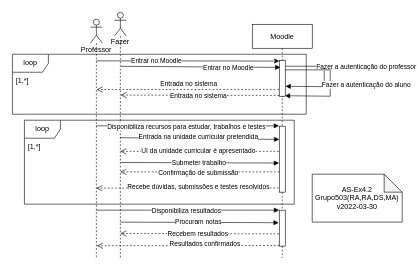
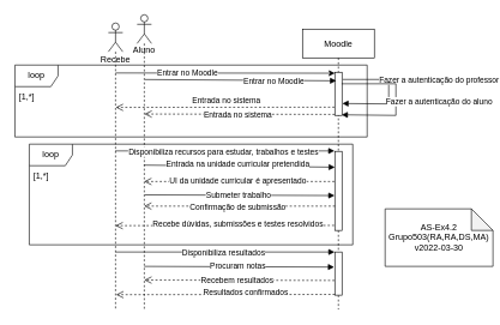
- <mxCell id="10" value="Fazer" style="shape=umlLifeline;participant=umlActor;perimeter=lifelinePerimeter;whiteSpace=wrap;html=1;container=1;collapsible=0;recursiveResize=0;verticalAlign=top;spacingTop=36;outlineConnect=0;" parent="1" vertex="1"><mxGeometry x="190" y="20" width="20" height="410" as="geometry" /></mxCell>
+ <mxCell id="10" value="Aluno" style="shape=umlLifeline;participant=umlActor;perimeter=lifelinePerimeter;whiteSpace=wrap;html=1;container=1;collapsible=0;recursiveResize=0;verticalAlign=top;spacingTop=36;outlineConnect=0;" parent="1" vertex="1"><mxGeometry x="190" y="20" width="20" height="410" as="geometry" /></mxCell>
- <mxCell id="20" value="Professor" style="shape=umlLifeline;participant=umlActor;perimeter=lifelinePerimeter;whiteSpace=wrap;html=1;container=1;collapsible=0;recursiveResize=0;verticalAlign=top;spacingTop=36;outlineConnect=0;" vertex="1" parent="1"><mxGeometry x="150" y="31.5" width="20" height="398.5" as="geometry" /></mxCell>
+ <mxCell id="20" value="Recebe" style="shape=umlLifeline;participant=umlActor;perimeter=lifelinePerimeter;whiteSpace=wrap;html=1;container=1;collapsible=0;recursiveResize=0;verticalAlign=top;spacingTop=36;outlineConnect=0;" vertex="1" parent="1"><mxGeometry x="150" y="31.5" width="20" height="398.5" as="geometry" /></mxCell>
- <mxCell id="18" value="AS-Ex4.2&lt;br&gt;Grupo503(RA,RA,DS,MA)&lt;br&gt;v2022-03-30" style="shape=note;whiteSpace=wrap;html=1;backgroundOutline=1;darkOpacity=0.05;" vertex="1" parent="1"><mxGeometry x="520" y="290" width="150" height="80" as="geometry" /></mxCell>
+ <mxCell id="18" value="AS-Ex4.2&lt;br&gt;Grupo503(RA,RA,DS,MA)&lt;br&gt;v2022-03-30" style="shape=note;whiteSpace=wrap;html=1;backgroundOutline=1;darkOpacity=0.05;" vertex="1" parent="1"><mxGeometry x="535" y="290" width="150" height="80" as="geometry" /></mxCell>
